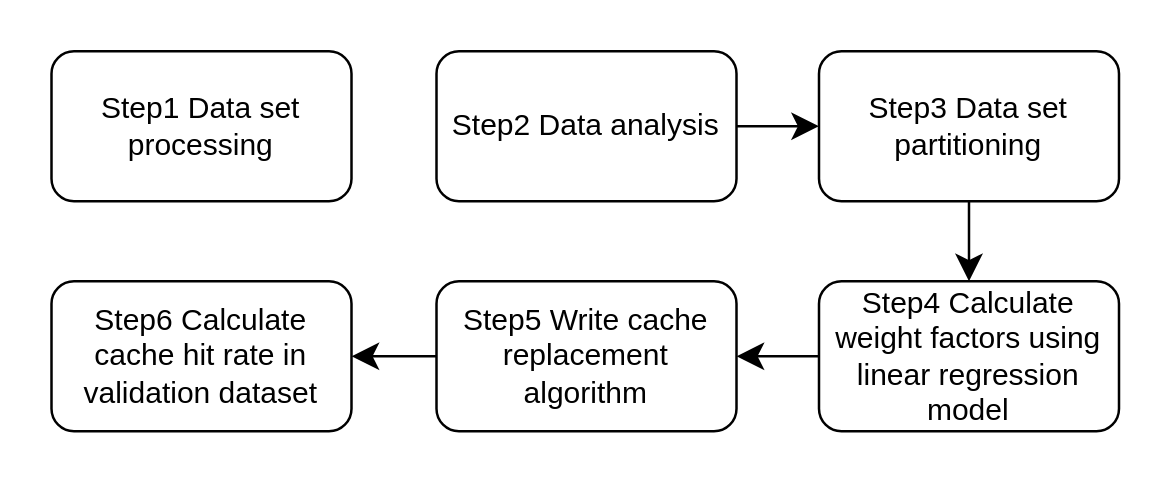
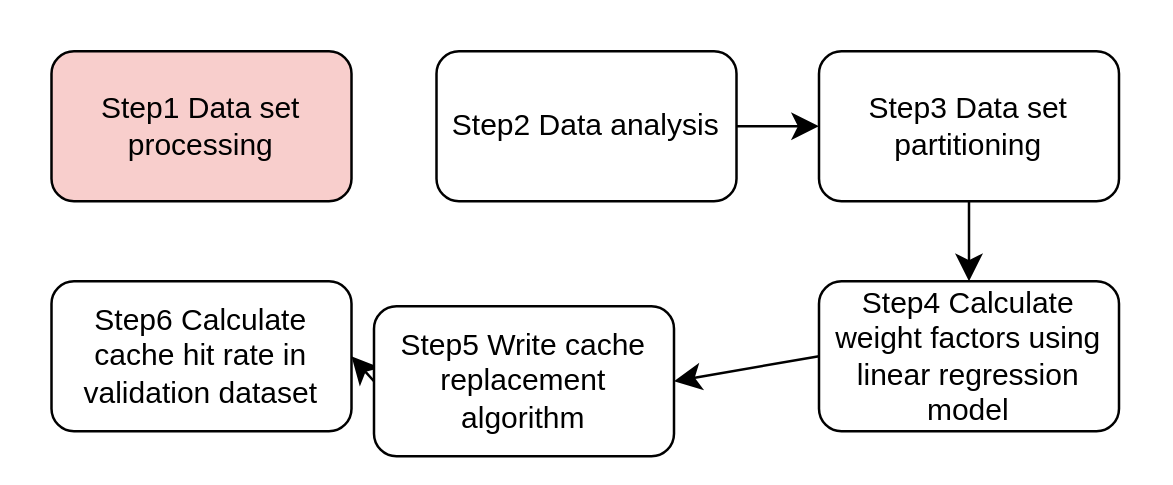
- <mxCell id="2" value="Step1 Data set processing" style="rounded=1;whiteSpace=wrap;html=1;" vertex="1" parent="1"><mxGeometry x="20" y="20" width="120" height="60" as="geometry" /></mxCell>
+ <mxCell id="2" value="Step1 Data set processing" style="rounded=1;whiteSpace=wrap;html=1;fillColor=#f8cecc;" vertex="1" parent="1"><mxGeometry x="20" y="20" width="120" height="60" as="geometry" /></mxCell>
- <mxCell id="10" value="Step5 Write cache replacement algorithm" style="rounded=1;whiteSpace=wrap;html=1;" vertex="1" parent="1"><mxGeometry x="174" y="112" width="120" height="60" as="geometry" /></mxCell>
+ <mxCell id="10" value="Step5 Write cache replacement algorithm" style="rounded=1;whiteSpace=wrap;html=1;" vertex="1" parent="1"><mxGeometry x="149" y="122" width="120" height="60" as="geometry" /></mxCell>
